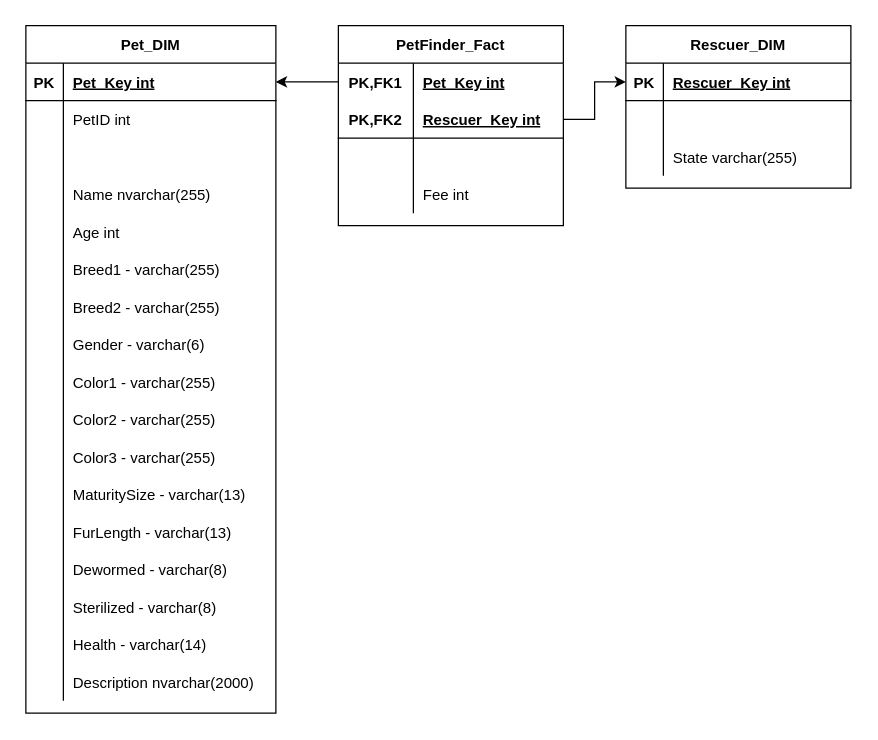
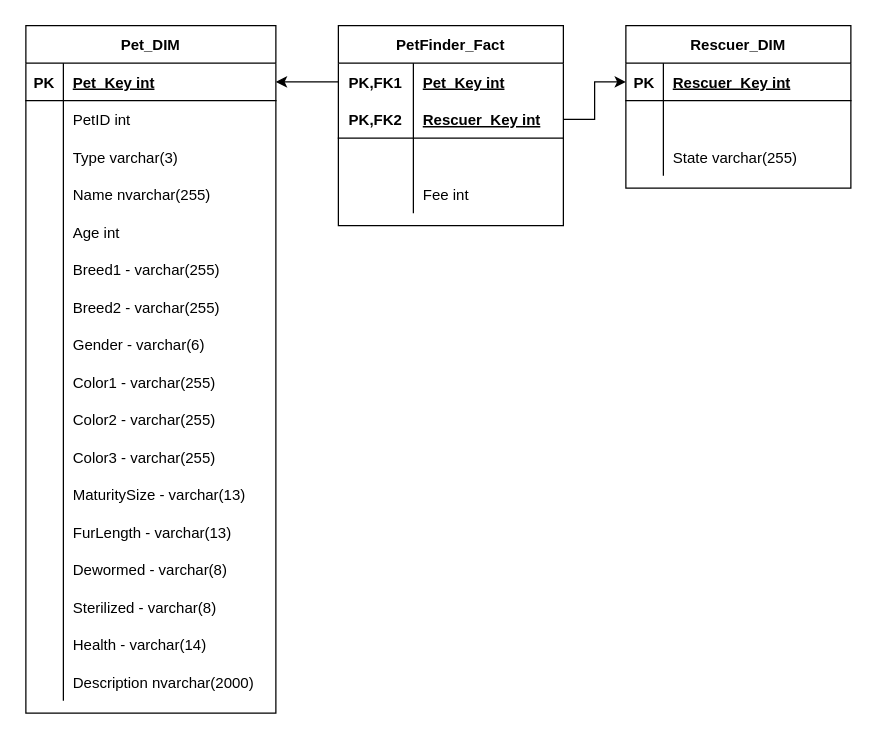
+ <mxCell id="11" value="Type varchar(3)" style="shape=partialRectangle;connectable=0;fillColor=none;top=0;left=0;bottom=0;right=0;align=left;spacingLeft=6;overflow=hidden;" vertex="1" parent="9"><mxGeometry x="30" width="170" height="30" as="geometry"><mxRectangle width="170" height="30" as="alternateBounds" /></mxGeometry></mxCell>
